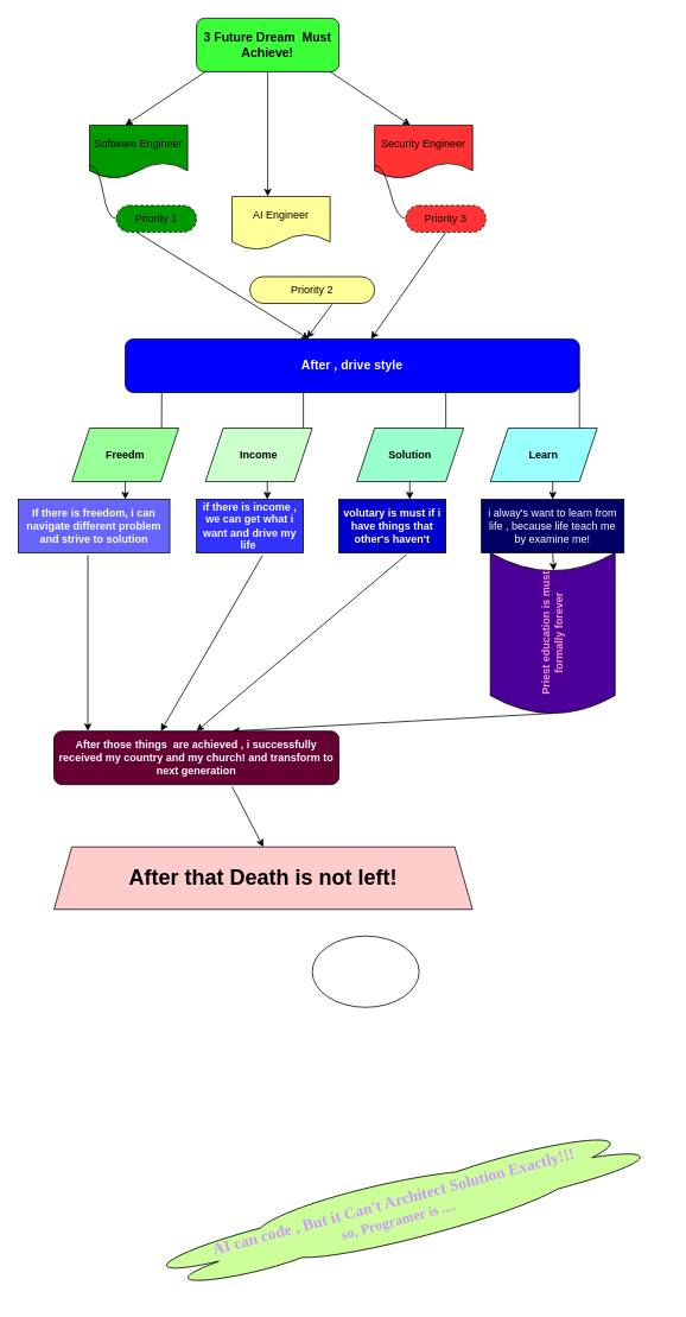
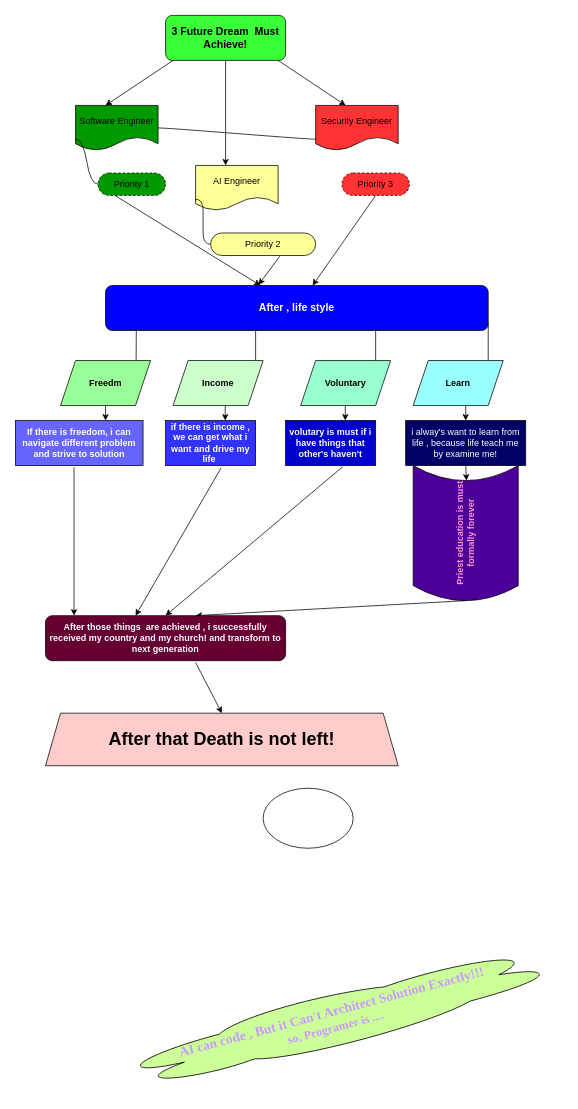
- <mxCell id="14" value="" style="edgeStyle=entityRelationEdgeStyle;startArrow=none;endArrow=none;segment=10;curved=1;sourcePerimeterSpacing=0;targetPerimeterSpacing=0;exitX=0;exitY=0.75;exitDx=0;exitDy=0;" parent="1" source="8" target="13" edge="1"><mxGeometry relative="1" as="geometry"><mxPoint x="430" y="300" as="sourcePoint" /></mxGeometry></mxCell>
+ <mxCell id="14" value="" style="edgeStyle=entityRelationEdgeStyle;startArrow=none;endArrow=none;segment=10;curved=1;sourcePerimeterSpacing=0;targetPerimeterSpacing=0;exitX=0;exitY=0.75;exitDx=0;exitDy=0;" parent="1" source="8" target="6" edge="1"><mxGeometry relative="1" as="geometry"><mxPoint x="430" y="300" as="sourcePoint" /></mxGeometry></mxCell>
+ <mxCell id="12" value="" style="edgeStyle=entityRelationEdgeStyle;startArrow=none;endArrow=none;segment=10;curved=1;sourcePerimeterSpacing=0;targetPerimeterSpacing=0;exitX=0;exitY=0.75;exitDx=0;exitDy=0;" parent="1" source="7" target="11" edge="1"><mxGeometry relative="1" as="geometry"><mxPoint x="260" y="273" as="sourcePoint" /><Array as="points"><mxPoint x="270" y="270" /></Array></mxGeometry></mxCell>
- <mxCell id="18" value="&lt;b&gt;&lt;font color=&quot;#ffffff&quot; style=&quot;font-size: 14px;&quot;&gt;After , drive style&lt;/font&gt;&lt;/b&gt;" style="rounded=1;whiteSpace=wrap;html=1;fillColor=#0000FF;" parent="1" vertex="1"><mxGeometry x="140" y="380" width="510" height="60" as="geometry" /></mxCell>
+ <mxCell id="18" value="&lt;b&gt;&lt;font color=&quot;#ffffff&quot; style=&quot;font-size: 14px;&quot;&gt;After , life style&lt;/font&gt;&lt;/b&gt;" style="rounded=1;whiteSpace=wrap;html=1;fillColor=#0000FF;" parent="1" vertex="1"><mxGeometry x="140" y="380" width="510" height="60" as="geometry" /></mxCell>
- <mxCell id="24" value="&lt;b&gt;Solution&lt;/b&gt;" style="shape=parallelogram;perimeter=parallelogramPerimeter;whiteSpace=wrap;html=1;fixedSize=1;fillColor=#99FFCC;" parent="1" vertex="1"><mxGeometry x="400" y="480" width="120" height="60" as="geometry" /></mxCell>
+ <mxCell id="24" value="&lt;b&gt;Voluntary&lt;/b&gt;" style="shape=parallelogram;perimeter=parallelogramPerimeter;whiteSpace=wrap;html=1;fixedSize=1;fillColor=#99FFCC;" parent="1" vertex="1"><mxGeometry x="400" y="480" width="120" height="60" as="geometry" /></mxCell>
